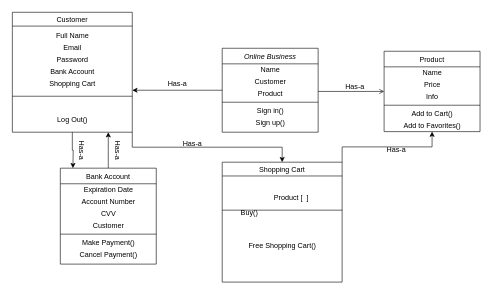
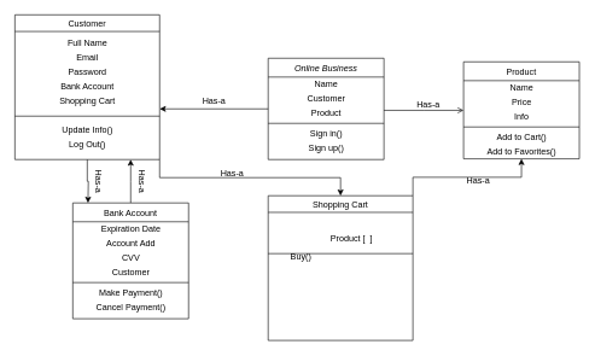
+ <mxCell id="36" value="Update Info()" style="text;html=1;resizable=0;autosize=1;align=center;verticalAlign=middle;points=[];fillColor=none;strokeColor=none;rounded=0;" vertex="1" parent="30"><mxGeometry x="55" y="150" width="90" height="20" as="geometry" /></mxCell>
- <mxCell id="12" value="Account Number" style="text;html=1;resizable=0;autosize=1;align=center;verticalAlign=middle;points=[];fillColor=none;strokeColor=none;rounded=0;" vertex="1" parent="10"><mxGeometry y="46" width="160" height="20" as="geometry" /></mxCell>
+ <mxCell id="12" value="Account Add" style="text;html=1;resizable=0;autosize=1;align=center;verticalAlign=middle;points=[];fillColor=none;strokeColor=none;rounded=0;" vertex="1" parent="10"><mxGeometry y="46" width="160" height="20" as="geometry" /></mxCell>
- <mxCell id="47" value="Free Shopping Cart()" style="text;html=1;resizable=0;autosize=1;align=center;verticalAlign=middle;points=[];fillColor=none;strokeColor=none;rounded=0;" vertex="1" parent="43"><mxGeometry x="35" y="130" width="130" height="20" as="geometry" /></mxCell>
